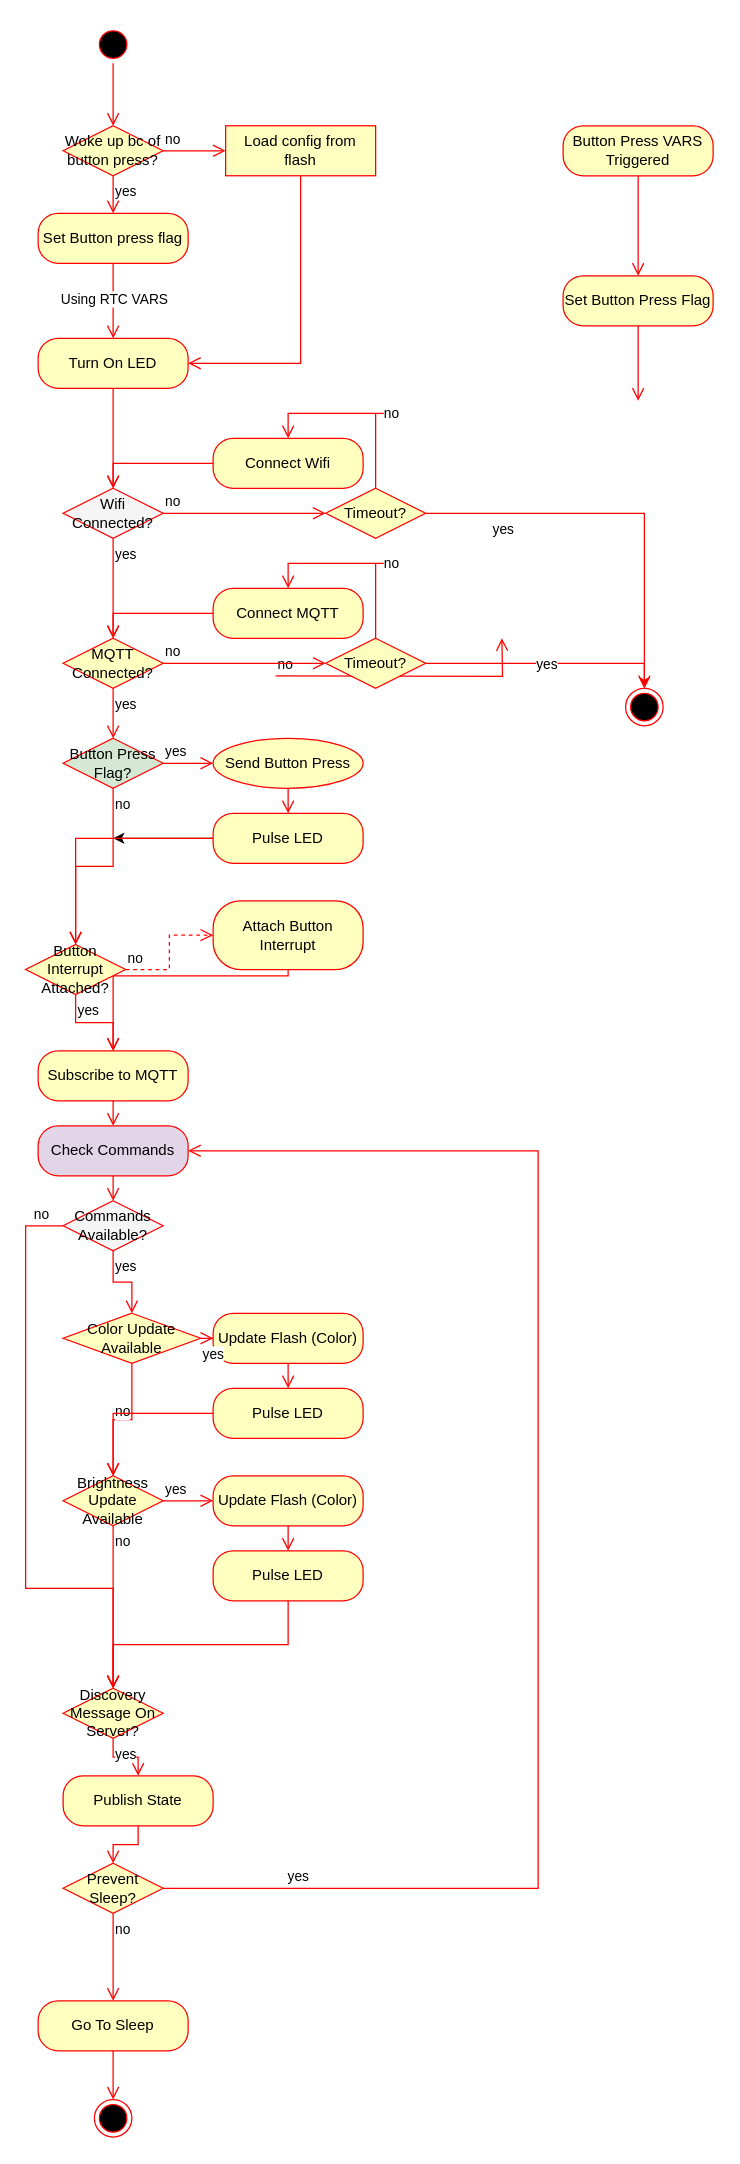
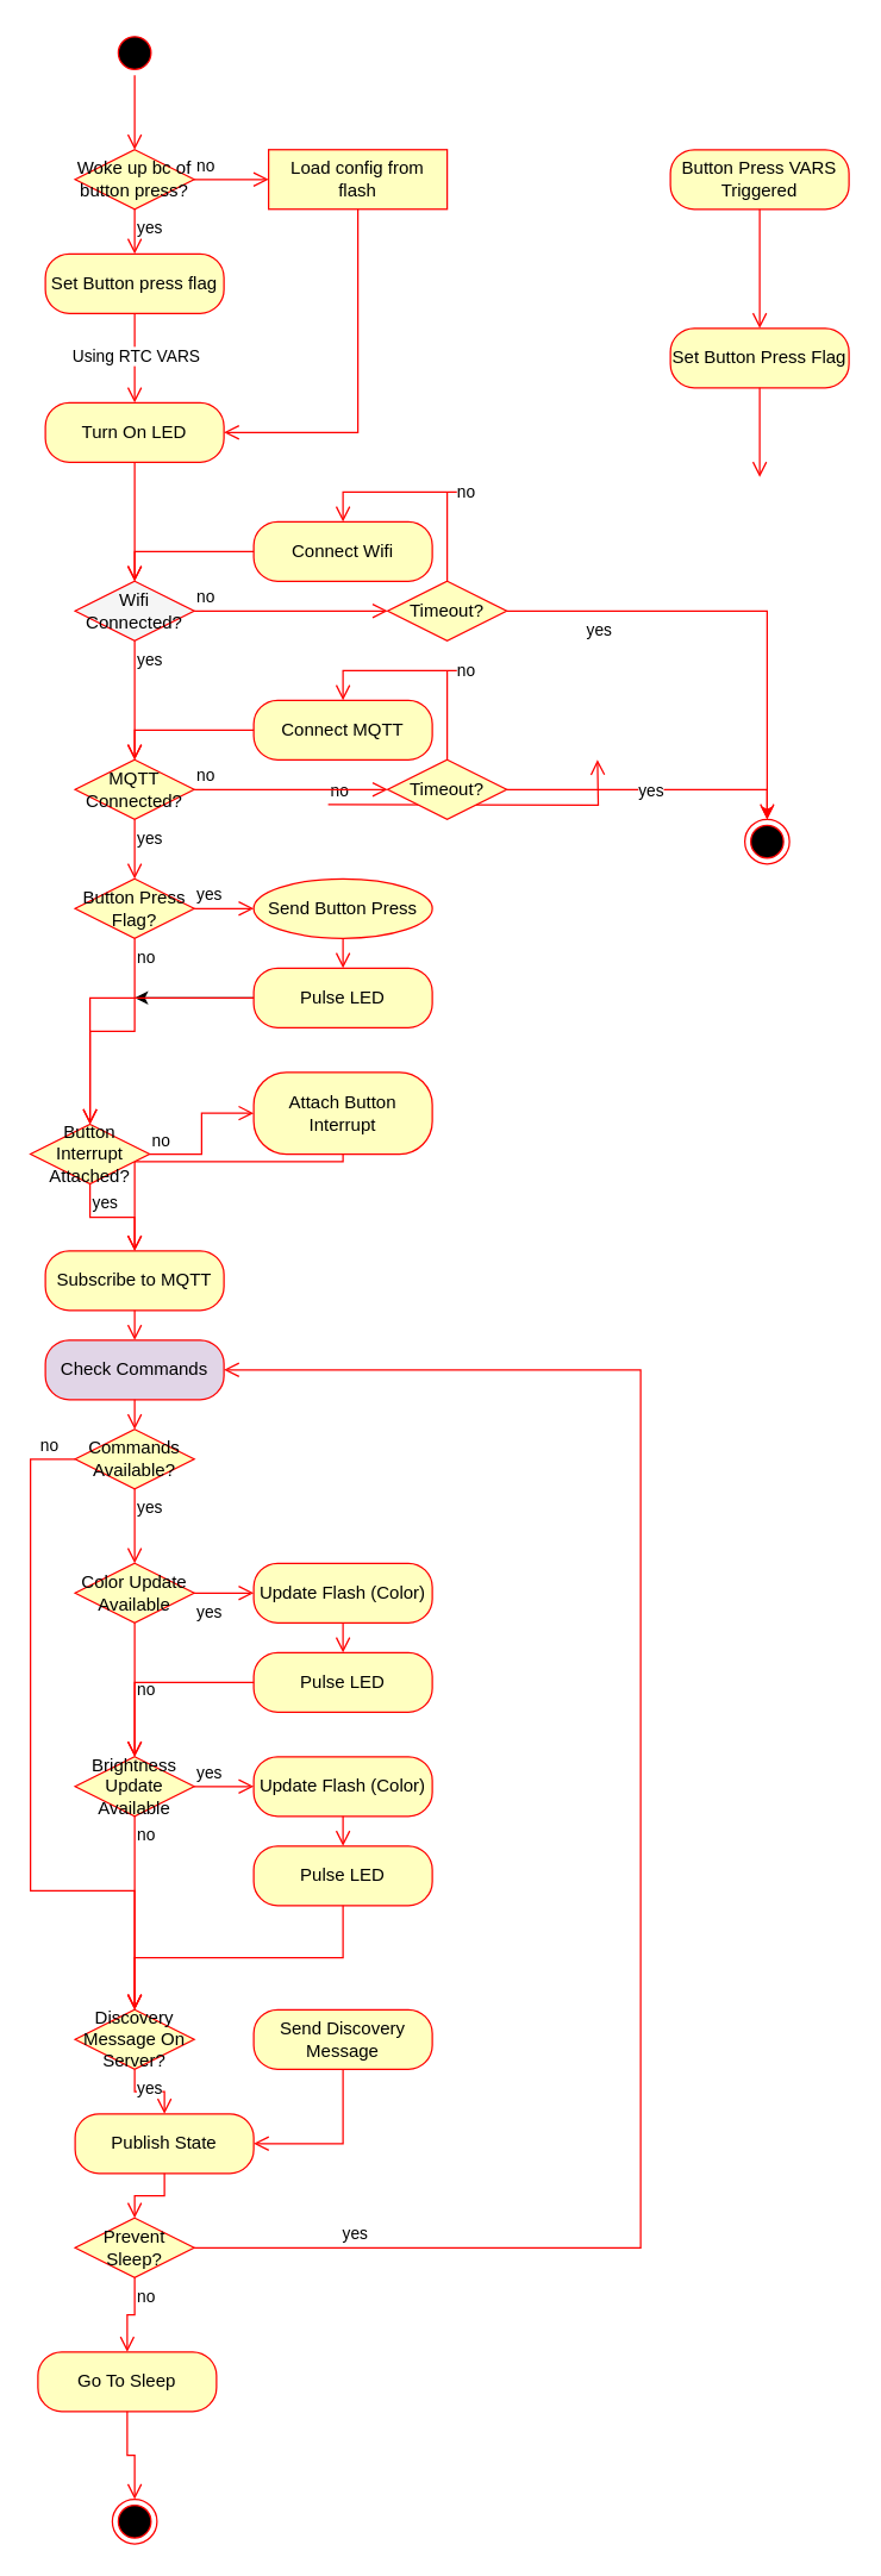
- <mxCell id="67" value="Button Press Flag?" style="rhombus;whiteSpace=wrap;html=1;fontColor=#000000;fillColor=#d5e8d4;strokeColor=#ff0000;" vertex="1" parent="1"><mxGeometry x="50" y="590" width="80" height="40" as="geometry" /></mxCell>
+ <mxCell id="67" value="Button Press Flag?" style="rhombus;whiteSpace=wrap;html=1;fontColor=#000000;fillColor=#ffffc0;strokeColor=#ff0000;" vertex="1" parent="1"><mxGeometry x="50" y="590" width="80" height="40" as="geometry" /></mxCell>
- <mxCell id="57" value="no" style="edgeStyle=orthogonalEdgeStyle;html=1;align=left;verticalAlign=bottom;endArrow=open;endSize=8;strokeColor=#ff0000;rounded=0;entryX=0;entryY=0.5;entryDx=0;entryDy=0;dashed=1;" edge="1" source="56" parent="1" target="54"><mxGeometry x="-1" relative="1" as="geometry"><mxPoint x="440" y="710" as="targetPoint" /></mxGeometry></mxCell>
+ <mxCell id="57" value="no" style="edgeStyle=orthogonalEdgeStyle;html=1;align=left;verticalAlign=bottom;endArrow=open;endSize=8;strokeColor=#ff0000;rounded=0;entryX=0;entryY=0.5;entryDx=0;entryDy=0;" edge="1" source="56" parent="1" target="54"><mxGeometry x="-1" relative="1" as="geometry"><mxPoint x="440" y="710" as="targetPoint" /></mxGeometry></mxCell>
- <mxCell id="29" value="Commands Available?" style="rhombus;whiteSpace=wrap;html=1;fontColor=#000000;fillColor=#f5f5f5;strokeColor=#ff0000;" vertex="1" parent="1"><mxGeometry x="50" y="960" width="80" height="40" as="geometry" /></mxCell>
+ <mxCell id="29" value="Commands Available?" style="rhombus;whiteSpace=wrap;html=1;fontColor=#000000;fillColor=#ffffc0;strokeColor=#ff0000;" vertex="1" parent="1"><mxGeometry x="50" y="960" width="80" height="40" as="geometry" /></mxCell>
- <mxCell id="34" value="Color Update Available" style="rhombus;whiteSpace=wrap;html=1;fontColor=#000000;fillColor=#ffffc0;strokeColor=#ff0000;" vertex="1" parent="1"><mxGeometry x="50" y="1050" width="110" height="40" as="geometry" /></mxCell>
+ <mxCell id="34" value="Color Update Available" style="rhombus;whiteSpace=wrap;html=1;fontColor=#000000;fillColor=#ffffc0;strokeColor=#ff0000;" vertex="1" parent="1"><mxGeometry x="50" y="1050" width="80" height="40" as="geometry" /></mxCell>
+ <mxCell id="44" value="Send Discovery Message" style="rounded=1;whiteSpace=wrap;html=1;arcSize=40;fontColor=#000000;fillColor=#ffffc0;strokeColor=#ff0000;" vertex="1" parent="1"><mxGeometry x="170" y="1350" width="120" height="40" as="geometry" /></mxCell>
+ <mxCell id="45" value="" style="edgeStyle=orthogonalEdgeStyle;html=1;verticalAlign=bottom;endArrow=open;endSize=8;strokeColor=#ff0000;rounded=0;entryX=1;entryY=0.5;entryDx=0;entryDy=0;exitX=0.5;exitY=1;exitDx=0;exitDy=0;" edge="1" source="44" parent="1" target="46"><mxGeometry relative="1" as="geometry"><mxPoint x="230" y="1510" as="targetPoint" /><Array as="points"><mxPoint x="230" y="1440" /></Array></mxGeometry></mxCell>
- <mxCell id="51" value="Go To Sleep" style="rounded=1;whiteSpace=wrap;html=1;arcSize=40;fontColor=#000000;fillColor=#ffffc0;strokeColor=#ff0000;" vertex="1" parent="1"><mxGeometry x="30" y="1600" width="120" height="40" as="geometry" /></mxCell>
+ <mxCell id="51" value="Go To Sleep" style="rounded=1;whiteSpace=wrap;html=1;arcSize=40;fontColor=#000000;fillColor=#ffffc0;strokeColor=#ff0000;" vertex="1" parent="1"><mxGeometry x="25" y="1580" width="120" height="40" as="geometry" /></mxCell>
